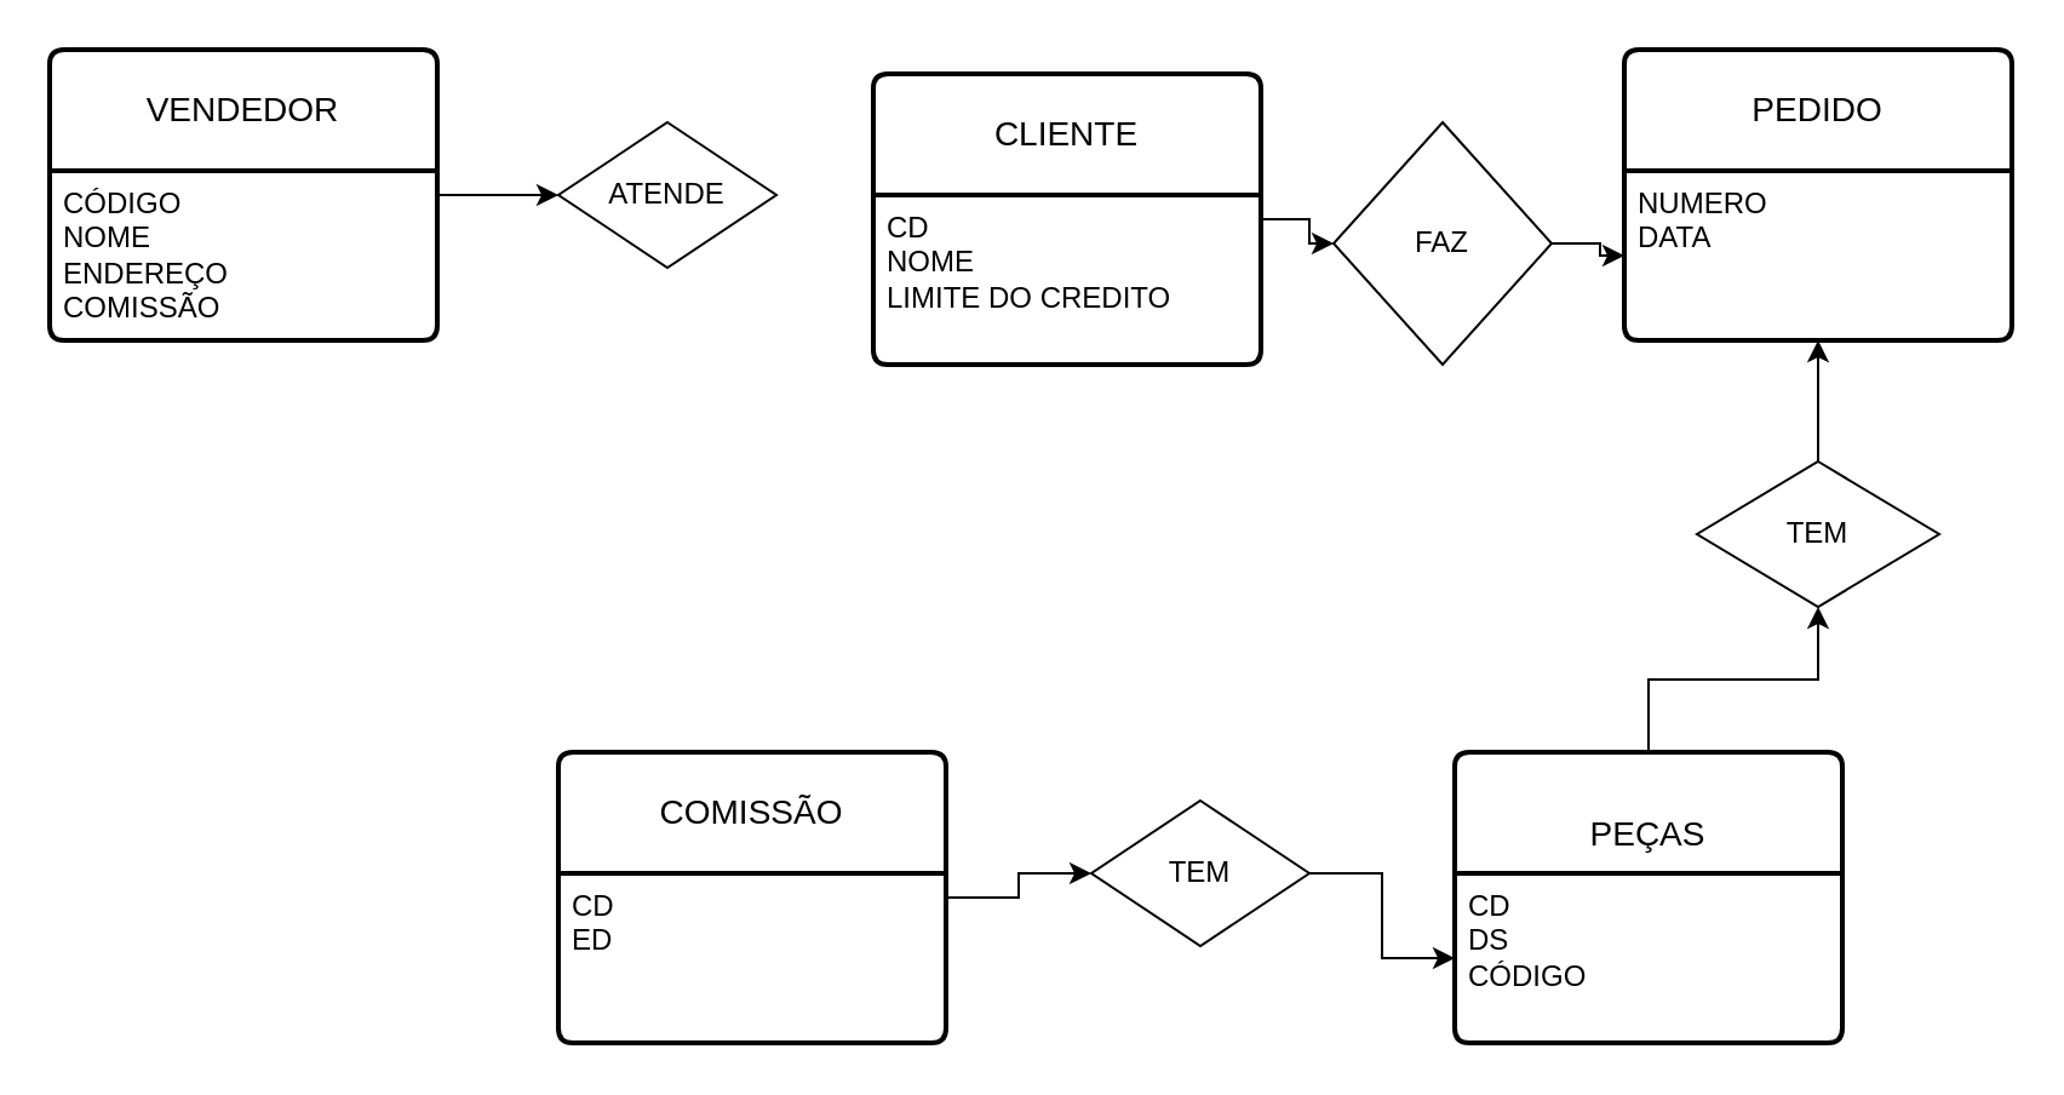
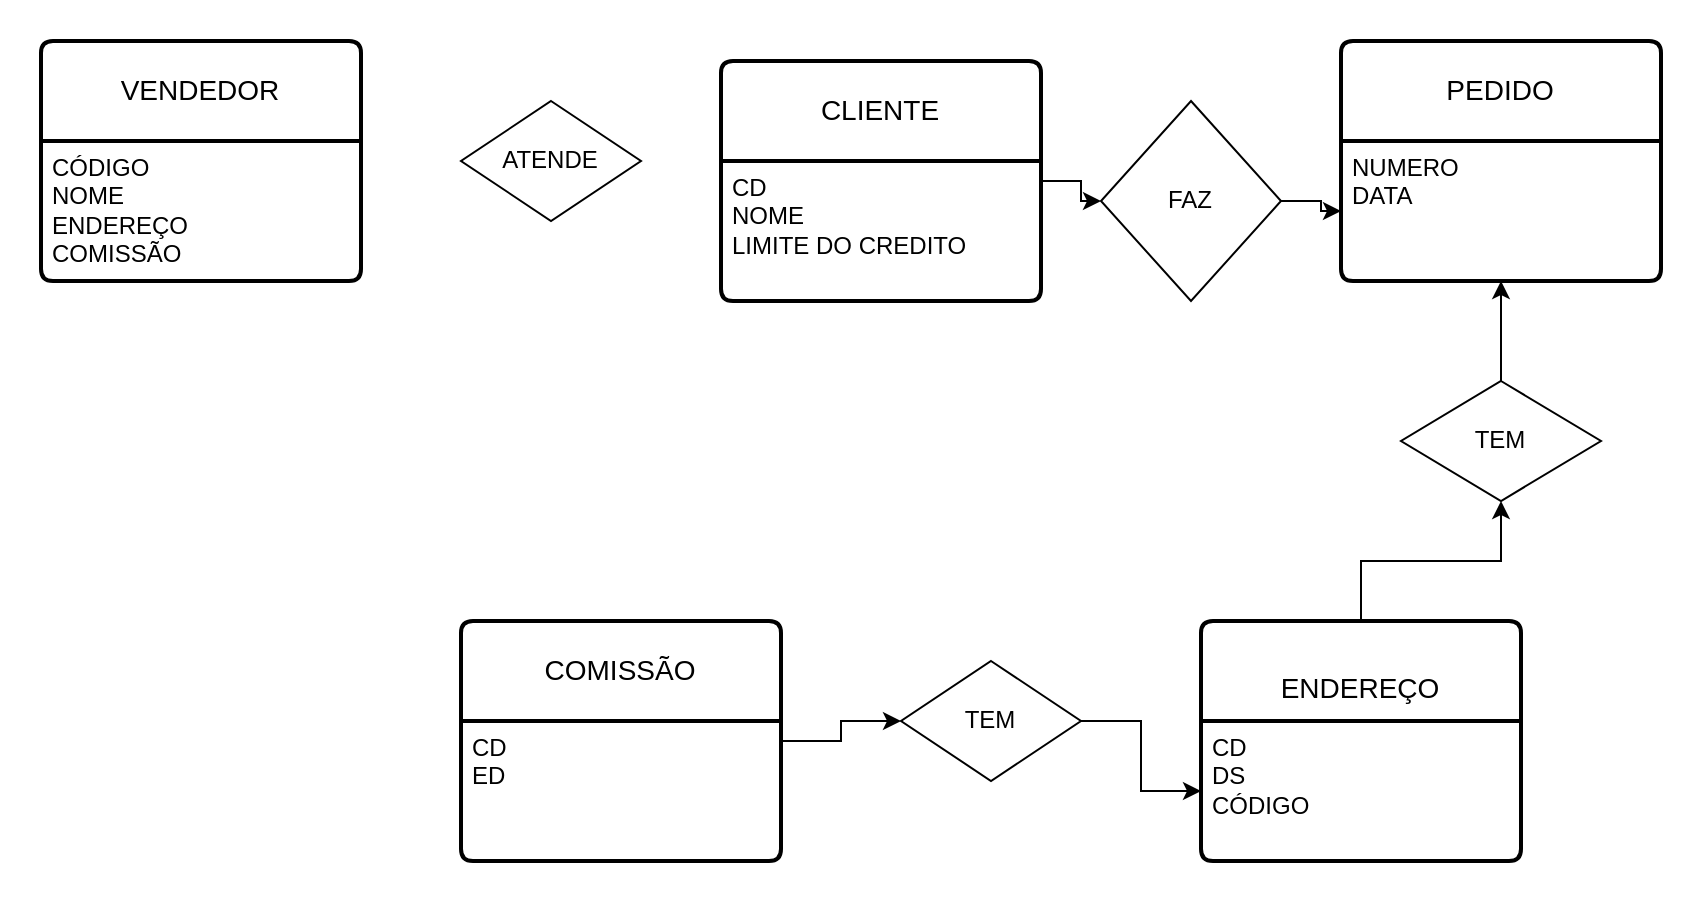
- <mxCell id="2" value="" style="edgeStyle=orthogonalEdgeStyle;rounded=0;orthogonalLoop=1;jettySize=auto;html=1;" edge="1" parent="1" source="3" target="16"><mxGeometry relative="1" as="geometry" /></mxCell>
- <mxCell id="11" value="&lt;div&gt;&lt;br&gt;&lt;/div&gt;&lt;div&gt;PEÇAS&lt;br&gt;&lt;/div&gt;" style="swimlane;childLayout=stackLayout;horizontal=1;startSize=50;horizontalStack=0;rounded=1;fontSize=14;fontStyle=0;strokeWidth=2;resizeParent=0;resizeLast=1;shadow=0;dashed=0;align=center;arcSize=4;whiteSpace=wrap;html=1;" vertex="1" parent="1"><mxGeometry x="600" y="310" width="160" height="120" as="geometry" /></mxCell>
+ <mxCell id="11" value="&lt;div&gt;&lt;br&gt;&lt;/div&gt;&lt;div&gt;ENDEREÇO&lt;br&gt;&lt;/div&gt;" style="swimlane;childLayout=stackLayout;horizontal=1;startSize=50;horizontalStack=0;rounded=1;fontSize=14;fontStyle=0;strokeWidth=2;resizeParent=0;resizeLast=1;shadow=0;dashed=0;align=center;arcSize=4;whiteSpace=wrap;html=1;" vertex="1" parent="1"><mxGeometry x="600" y="310" width="160" height="120" as="geometry" /></mxCell>
